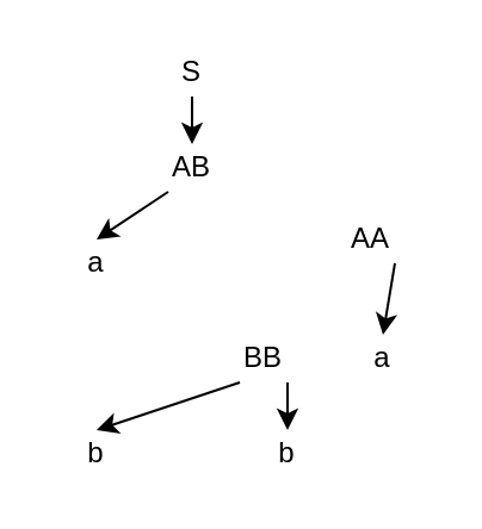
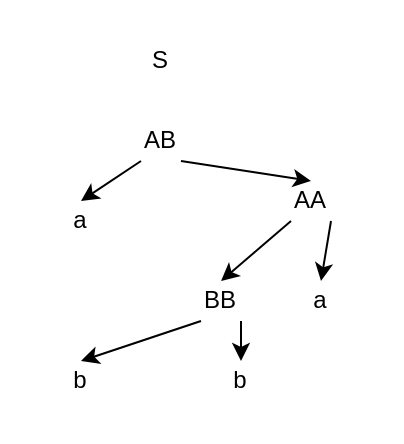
- <mxCell id="16" value="" style="endArrow=classic;html=1;rounded=0;exitX=0.5;exitY=1;exitDx=0;exitDy=0;entryX=0.5;entryY=0;entryDx=0;entryDy=0;" edge="1" parent="1" source="2" target="3"><mxGeometry width="50" height="50" relative="1" as="geometry"><mxPoint x="20" y="140" as="sourcePoint" /><mxPoint x="70" y="90" as="targetPoint" /></mxGeometry></mxCell>
+ <mxCell id="7" value="" style="endArrow=classic;html=1;rounded=0;exitX=0.75;exitY=1;exitDx=0;exitDy=0;entryX=0.5;entryY=0;entryDx=0;entryDy=0;" edge="1" parent="1" source="3" target="4"><mxGeometry width="50" height="50" relative="1" as="geometry"><mxPoint x="80" y="90" as="sourcePoint" /><mxPoint x="50" y="110" as="targetPoint" /></mxGeometry></mxCell>
+ <mxCell id="13" value="" style="endArrow=classic;html=1;rounded=0;exitX=0.25;exitY=1;exitDx=0;exitDy=0;entryX=0.5;entryY=0;entryDx=0;entryDy=0;" edge="1" parent="1" source="4" target="8"><mxGeometry width="50" height="50" relative="1" as="geometry"><mxPoint x="140" y="130" as="sourcePoint" /><mxPoint x="170" y="150" as="targetPoint" /></mxGeometry></mxCell>
